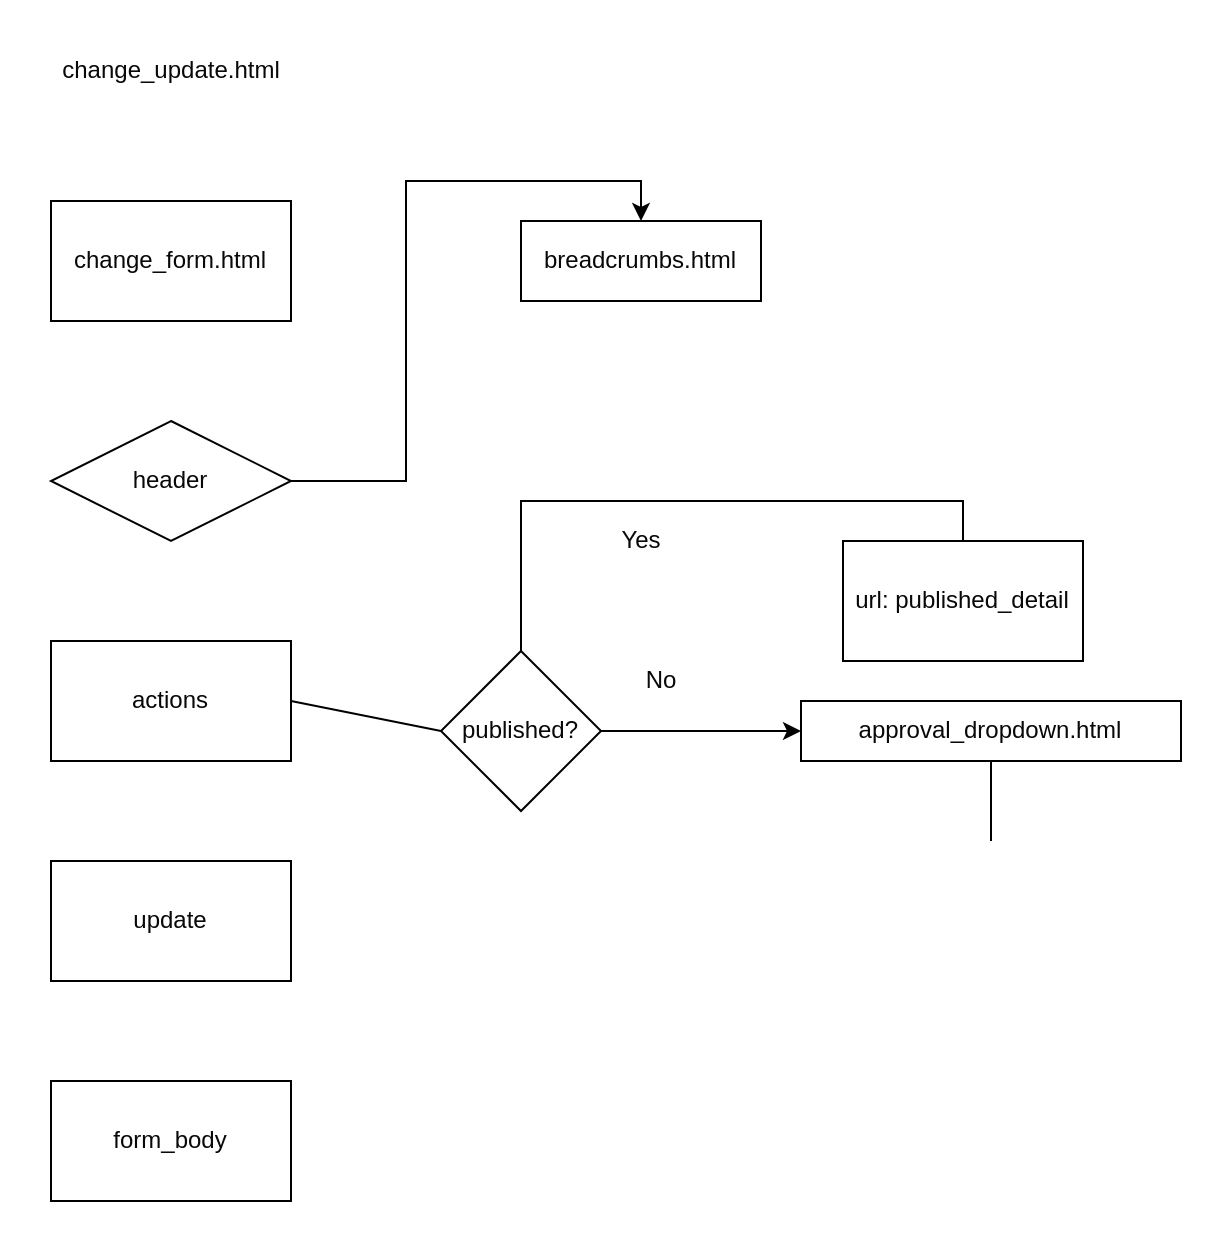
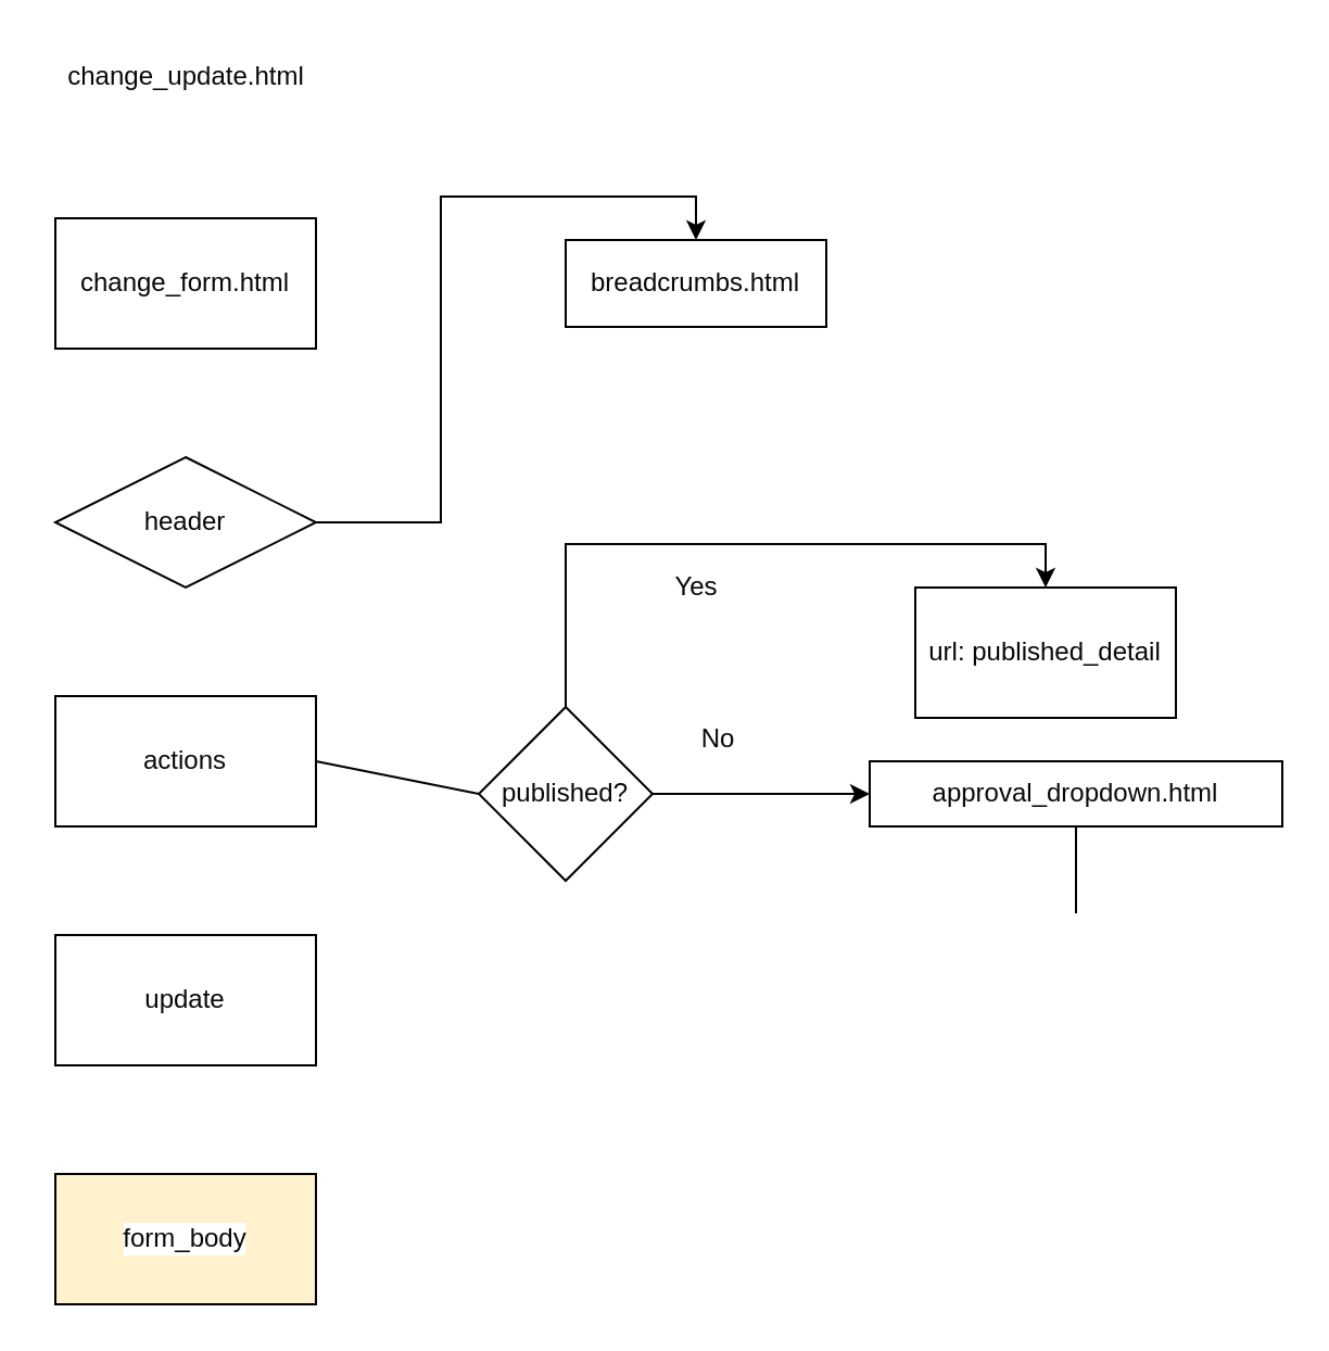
- <mxCell id="11" style="edgeStyle=orthogonalEdgeStyle;rounded=0;orthogonalLoop=1;jettySize=auto;html=1;exitX=0.5;exitY=0;exitDx=0;exitDy=0;fontColor=#080808;entryX=0.5;entryY=0;entryDx=0;entryDy=0;endArrow=none;" edge="1" parent="1" source="12" target="16"><mxGeometry relative="1" as="geometry"><mxPoint x="420" y="310" as="targetPoint" /></mxGeometry></mxCell>
+ <mxCell id="11" style="edgeStyle=orthogonalEdgeStyle;rounded=0;orthogonalLoop=1;jettySize=auto;html=1;exitX=0.5;exitY=0;exitDx=0;exitDy=0;fontColor=#080808;entryX=0.5;entryY=0;entryDx=0;entryDy=0;" edge="1" parent="1" source="12" target="16"><mxGeometry relative="1" as="geometry"><mxPoint x="420" y="310" as="targetPoint" /></mxGeometry></mxCell>
- <mxCell id="8" value="form_body" style="rounded=0;whiteSpace=wrap;html=1;labelBackgroundColor=#ffffff;labelBorderColor=none;fontColor=#080808;" vertex="1" parent="1"><mxGeometry x="25" y="540" width="120" height="60" as="geometry" /></mxCell>
+ <mxCell id="8" value="form_body" style="rounded=0;whiteSpace=wrap;html=1;labelBackgroundColor=#ffffff;labelBorderColor=none;fontColor=#080808;fillColor=#fff2cc;" vertex="1" parent="1"><mxGeometry x="25" y="540" width="120" height="60" as="geometry" /></mxCell>
